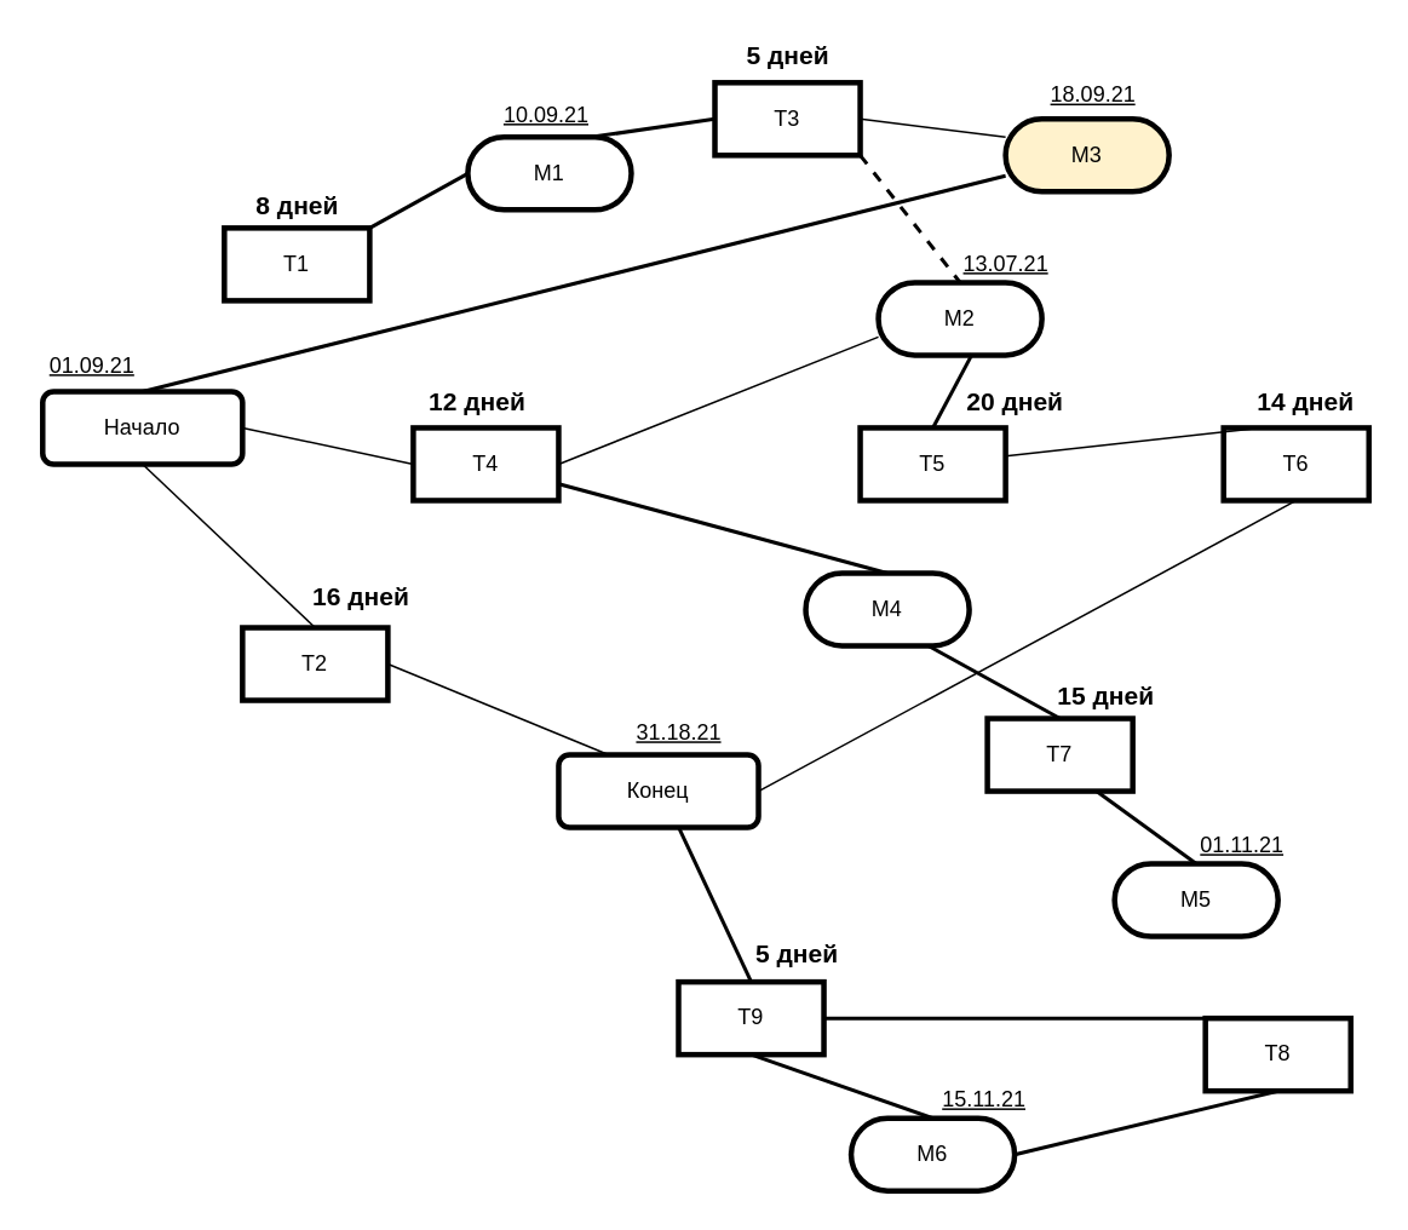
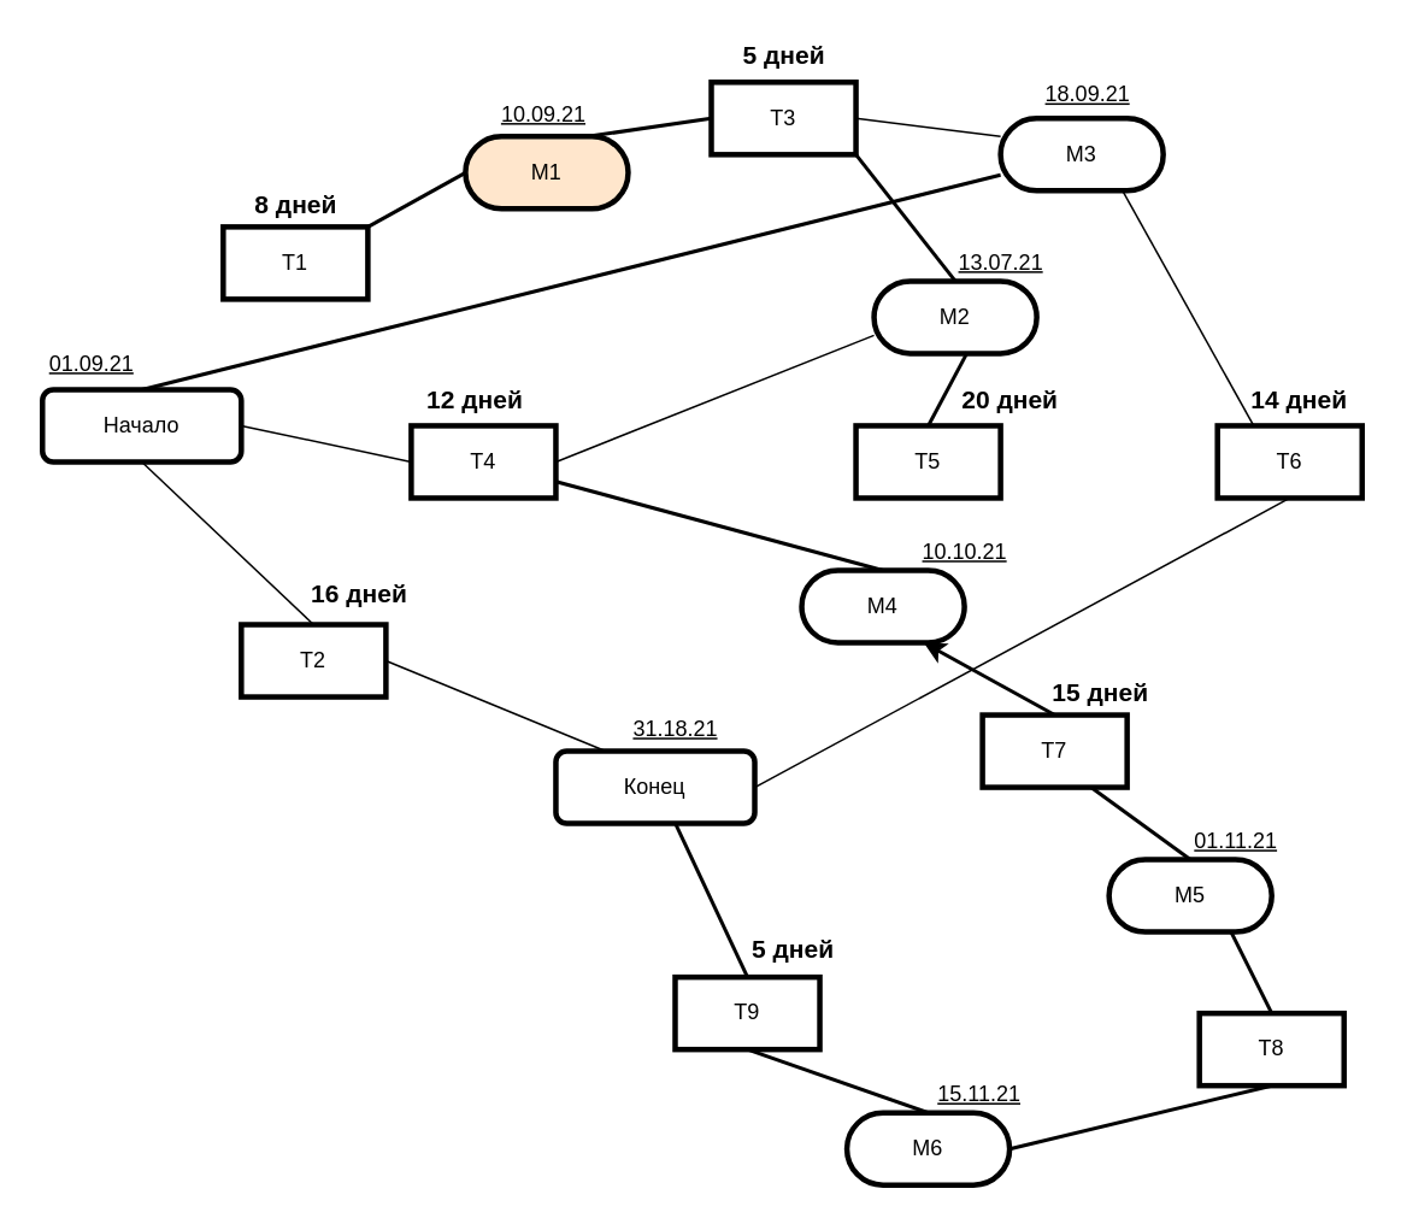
- <mxCell id="14" value="M3" style="rounded=1;whiteSpace=wrap;html=1;strokeWidth=3;arcSize=50;fillColor=#fff2cc;" vertex="1" parent="1"><mxGeometry x="553" y="65" width="90" height="40" as="geometry" /></mxCell>
+ <mxCell id="14" value="M3" style="rounded=1;whiteSpace=wrap;html=1;strokeWidth=3;arcSize=50;" vertex="1" parent="1"><mxGeometry x="553" y="65" width="90" height="40" as="geometry" /></mxCell>
- <mxCell id="15" value="M1" style="rounded=1;whiteSpace=wrap;html=1;strokeWidth=3;arcSize=50;" vertex="1" parent="1"><mxGeometry x="257" y="75" width="90" height="40" as="geometry" /></mxCell>
+ <mxCell id="15" value="M1" style="rounded=1;whiteSpace=wrap;html=1;strokeWidth=3;arcSize=50;fillColor=#ffe6cc;" vertex="1" parent="1"><mxGeometry x="257" y="75" width="90" height="40" as="geometry" /></mxCell>
- <mxCell id="23" value="" style="endArrow=none;html=1;rounded=0;strokeWidth=2;exitX=1;exitY=1;exitDx=0;exitDy=0;entryX=0.5;entryY=0;entryDx=0;entryDy=0;dashed=1;" edge="1" parent="1" source="11" target="16"><mxGeometry width="50" height="50" relative="1" as="geometry"><mxPoint x="253" y="135" as="sourcePoint" /><mxPoint x="287" y="125" as="targetPoint" /></mxGeometry></mxCell>
+ <mxCell id="23" value="" style="endArrow=none;html=1;rounded=0;strokeWidth=2;exitX=1;exitY=1;exitDx=0;exitDy=0;entryX=0.5;entryY=0;entryDx=0;entryDy=0;" edge="1" parent="1" source="11" target="16"><mxGeometry width="50" height="50" relative="1" as="geometry"><mxPoint x="253" y="135" as="sourcePoint" /><mxPoint x="287" y="125" as="targetPoint" /></mxGeometry></mxCell>
- <mxCell id="25" value="" style="endArrow=none;html=1;rounded=0;strokeWidth=1;exitX=0.25;exitY=0;exitDx=0;exitDy=0;" edge="1" parent="1" source="7" target="3"><mxGeometry width="50" height="50" relative="1" as="geometry"><mxPoint x="273" y="155" as="sourcePoint" /><mxPoint x="307" y="145" as="targetPoint" /></mxGeometry></mxCell>
+ <mxCell id="25" value="" style="endArrow=none;html=1;rounded=0;strokeWidth=1;exitX=0.25;exitY=0;exitDx=0;exitDy=0;entryX=0.75;entryY=1;entryDx=0;entryDy=0;" edge="1" parent="1" source="7" target="14"><mxGeometry width="50" height="50" relative="1" as="geometry"><mxPoint x="273" y="155" as="sourcePoint" /><mxPoint x="307" y="145" as="targetPoint" /></mxGeometry></mxCell>
+ <mxCell id="50" value="&lt;u&gt;10.10.21&lt;/u&gt;" style="text;html=1;align=center;verticalAlign=middle;resizable=0;points=[];autosize=1;strokeColor=none;fillColor=none;" vertex="1" parent="1"><mxGeometry x="503" y="295" width="60" height="20" as="geometry" /></mxCell>
- <mxCell id="27" value="" style="endArrow=none;html=1;rounded=0;strokeWidth=2;exitX=0.5;exitY=0;exitDx=0;exitDy=0;entryX=0.75;entryY=1;entryDx=0;entryDy=0;" edge="1" parent="1" source="9" target="19"><mxGeometry width="50" height="50" relative="1" as="geometry"><mxPoint x="293" y="175" as="sourcePoint" /><mxPoint x="327" y="165" as="targetPoint" /></mxGeometry></mxCell>
+ <mxCell id="27" value="" style="endArrow=classic;html=1;rounded=0;strokeWidth=2;exitX=0.5;exitY=0;exitDx=0;exitDy=0;entryX=0.75;entryY=1;entryDx=0;entryDy=0;" edge="1" parent="1" source="9" target="19"><mxGeometry width="50" height="50" relative="1" as="geometry"><mxPoint x="293" y="175" as="sourcePoint" /><mxPoint x="327" y="165" as="targetPoint" /></mxGeometry></mxCell>
- <mxCell id="30" value="" style="endArrow=none;html=1;rounded=0;strokeWidth=2;exitX=0.5;exitY=0;exitDx=0;exitDy=0;" edge="1" parent="1" source="8" target="4"><mxGeometry width="50" height="50" relative="1" as="geometry"><mxPoint x="323" y="205" as="sourcePoint" /><mxPoint x="357" y="195" as="targetPoint" /></mxGeometry></mxCell>
+ <mxCell id="30" value="" style="endArrow=none;html=1;rounded=0;strokeWidth=2;exitX=0.5;exitY=0;exitDx=0;exitDy=0;entryX=0.75;entryY=1;entryDx=0;entryDy=0;" edge="1" parent="1" source="8" target="18"><mxGeometry width="50" height="50" relative="1" as="geometry"><mxPoint x="323" y="205" as="sourcePoint" /><mxPoint x="357" y="195" as="targetPoint" /></mxGeometry></mxCell>
